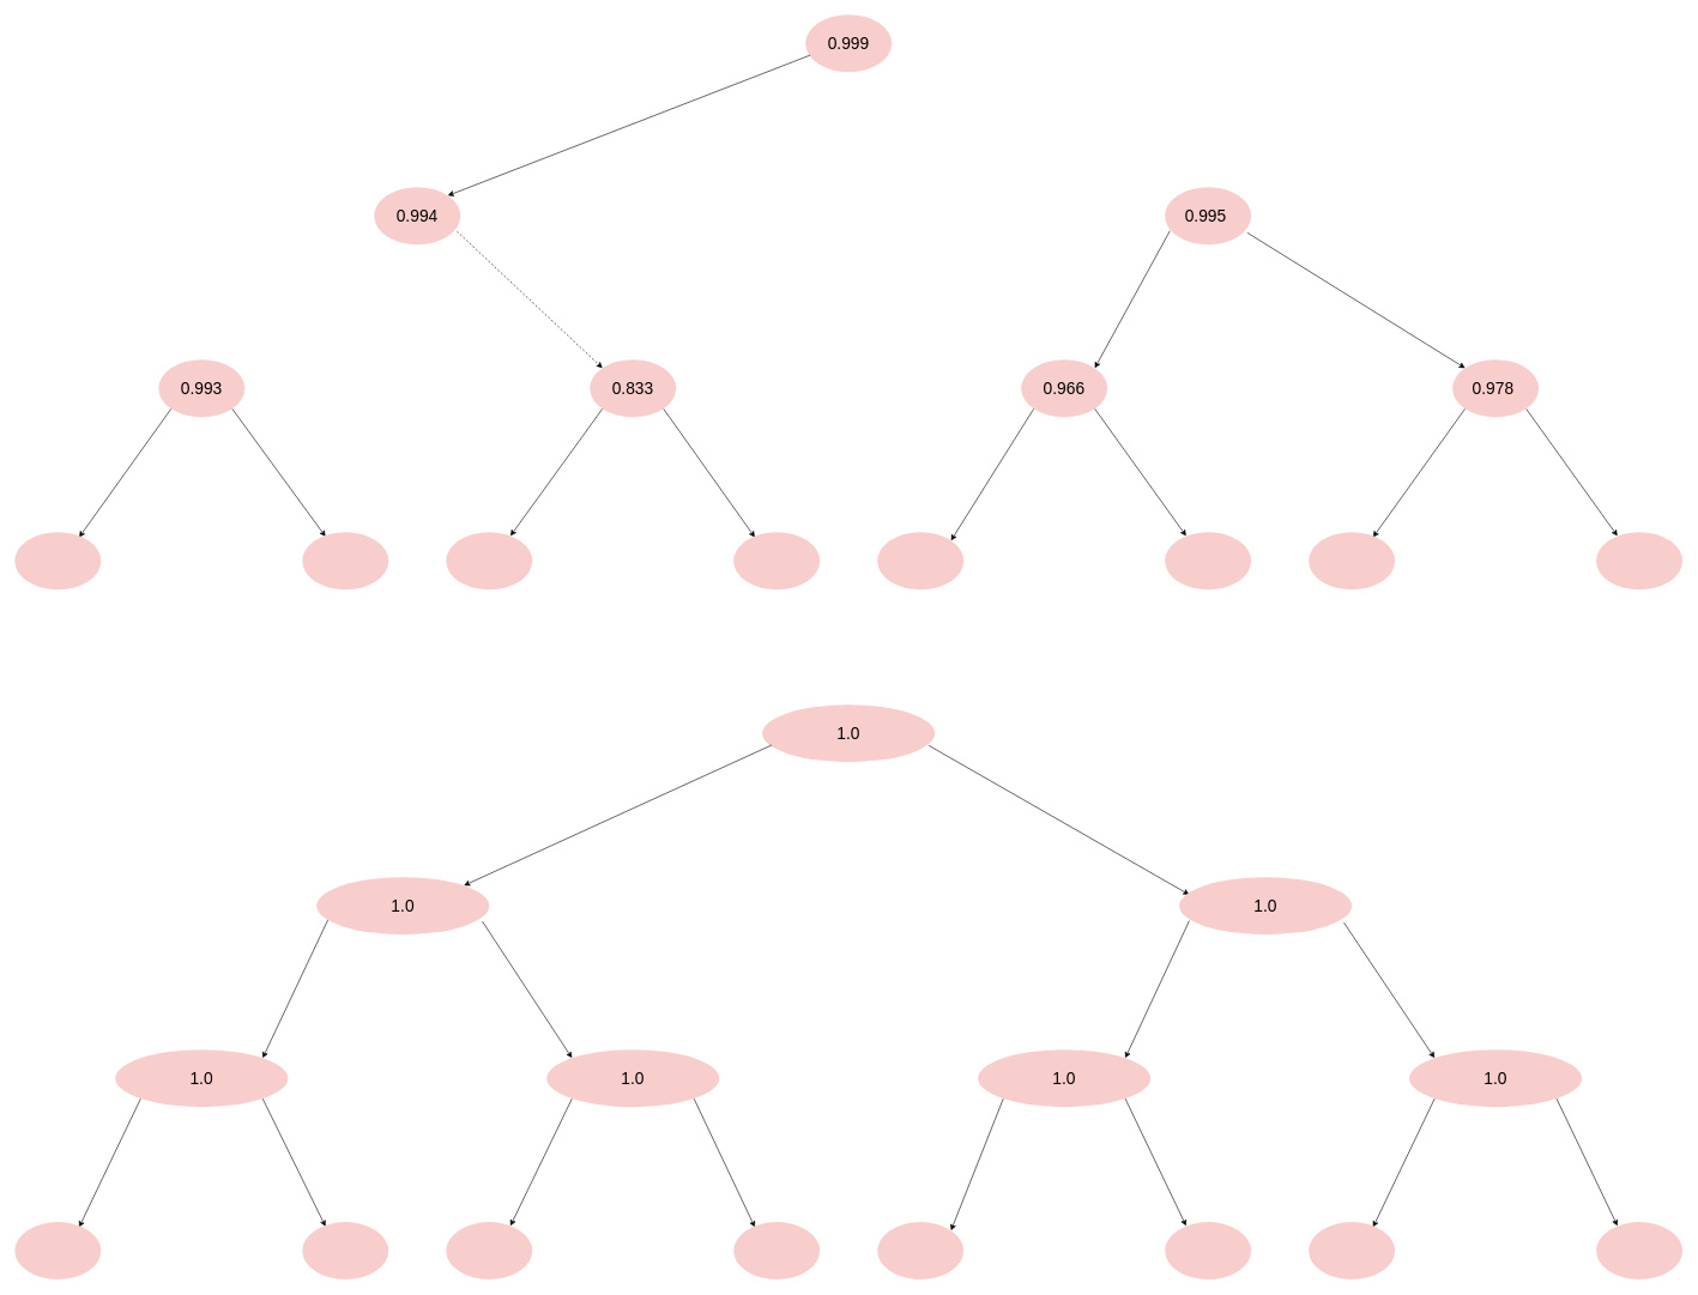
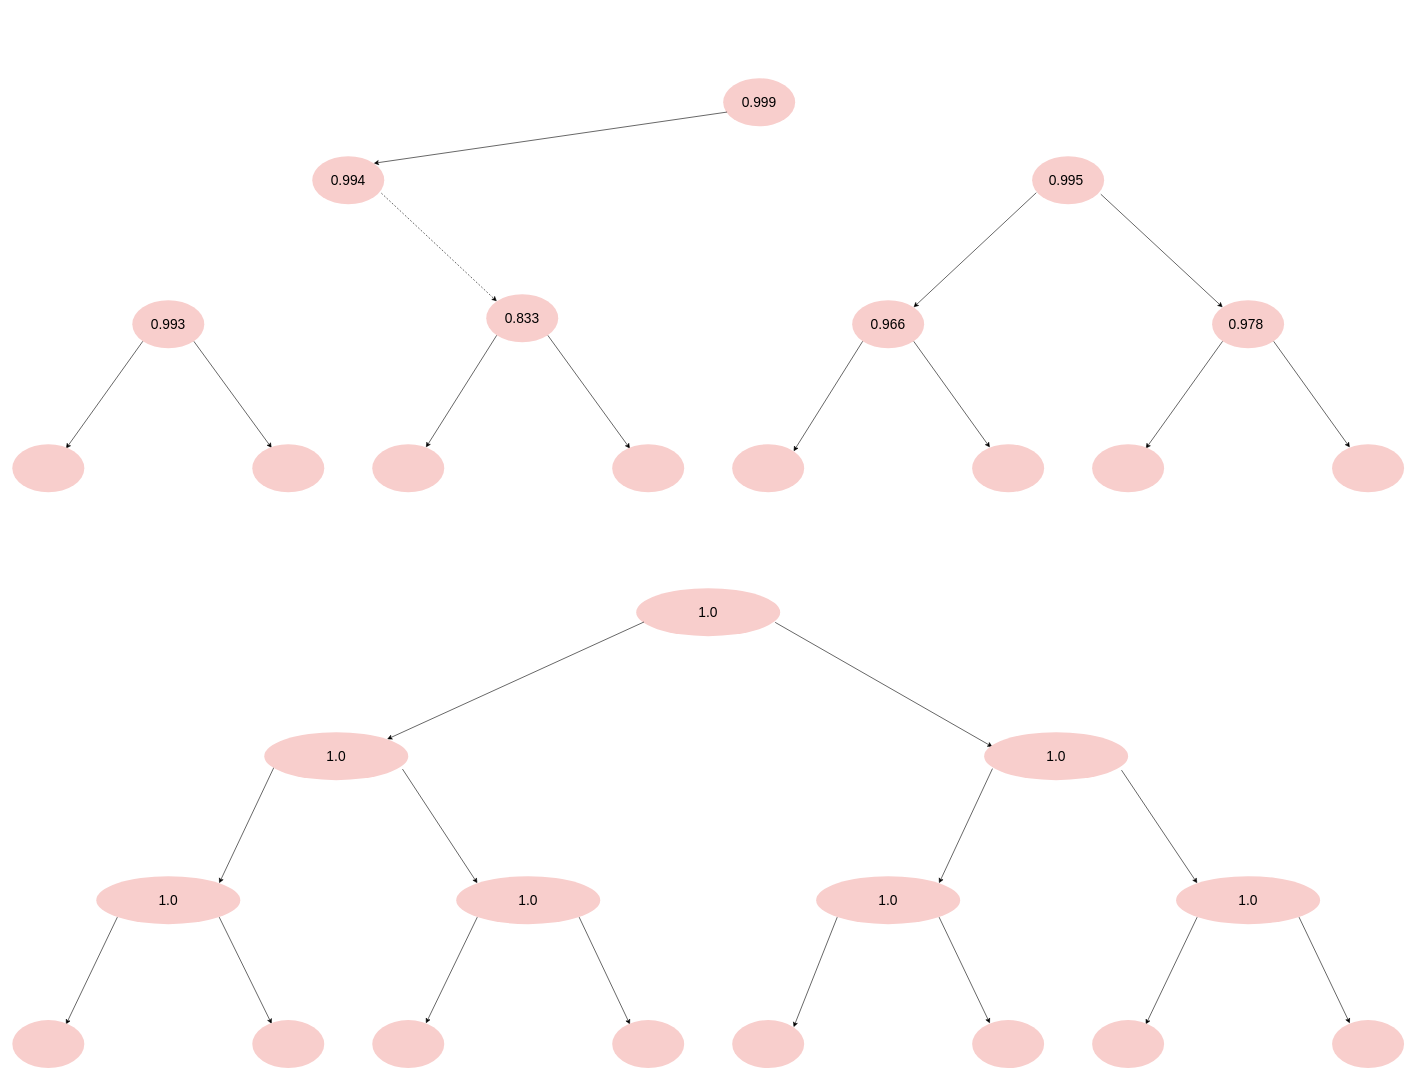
- <mxCell id="2" value="0.999" style="ellipse;whiteSpace=wrap;html=1;fillColor=#f8cecc;strokeColor=none;fontSize=23;" vertex="1" parent="1"><mxGeometry x="1120" y="20" width="120" height="80" as="geometry" /></mxCell>
+ <mxCell id="2" value="0.999" style="ellipse;whiteSpace=wrap;html=1;fillColor=#f8cecc;strokeColor=none;fontSize=23;" vertex="1" parent="1"><mxGeometry x="1205" y="130" width="120" height="80" as="geometry" /></mxCell>
- <mxCell id="16" value="0.995&amp;nbsp;" style="ellipse;whiteSpace=wrap;html=1;fillColor=#f8cecc;strokeColor=none;fontSize=23;" vertex="1" parent="1"><mxGeometry x="1620" y="260" width="120" height="80" as="geometry" /></mxCell>
+ <mxCell id="16" value="0.995&amp;nbsp;" style="ellipse;whiteSpace=wrap;html=1;fillColor=#f8cecc;strokeColor=none;fontSize=23;" vertex="1" parent="1"><mxGeometry x="1720" y="260" width="120" height="80" as="geometry" /></mxCell>
- <mxCell id="19" value="0.833" style="ellipse;whiteSpace=wrap;html=1;fillColor=#f8cecc;strokeColor=none;fontSize=23;" vertex="1" parent="1"><mxGeometry x="820" y="500" width="120" height="80" as="geometry" /></mxCell>
+ <mxCell id="19" value="0.833" style="ellipse;whiteSpace=wrap;html=1;fillColor=#f8cecc;strokeColor=none;fontSize=23;" vertex="1" parent="1"><mxGeometry x="810" y="490" width="120" height="80" as="geometry" /></mxCell>
